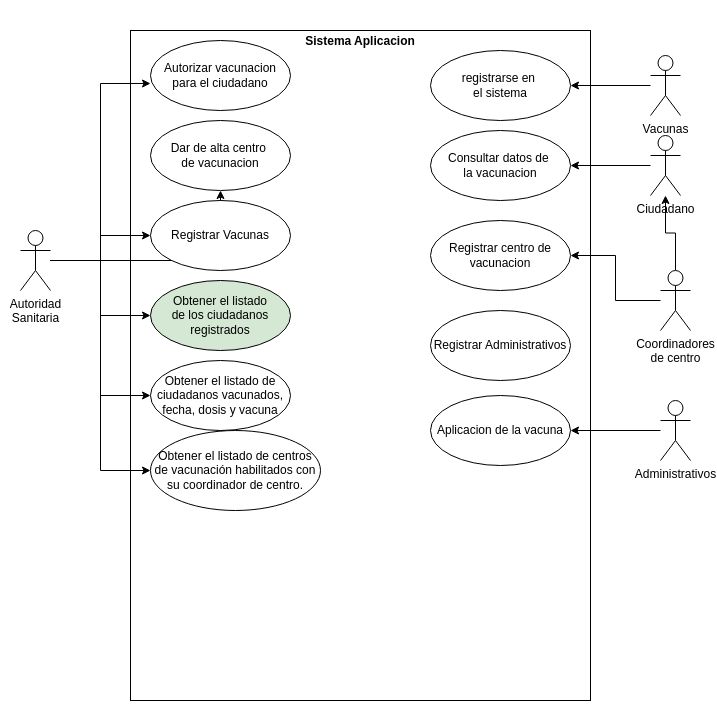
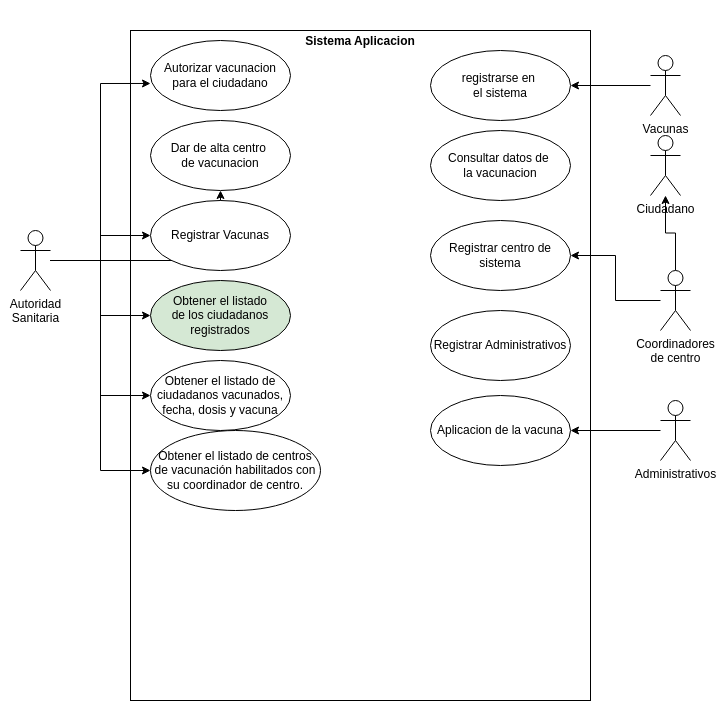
- <mxCell id="3" style="edgeStyle=orthogonalEdgeStyle;rounded=0;orthogonalLoop=1;jettySize=auto;html=1;" edge="1" parent="1" source="4" target="13"><mxGeometry relative="1" as="geometry" /></mxCell>
- <mxCell id="14" value="Registrar centro de vacunacion" style="ellipse;whiteSpace=wrap;html=1;" vertex="1" parent="1"><mxGeometry x="430" y="220" width="140" height="70" as="geometry" /></mxCell>
+ <mxCell id="14" value="Registrar centro de sistema" style="ellipse;whiteSpace=wrap;html=1;" vertex="1" parent="1"><mxGeometry x="430" y="220" width="140" height="70" as="geometry" /></mxCell>
